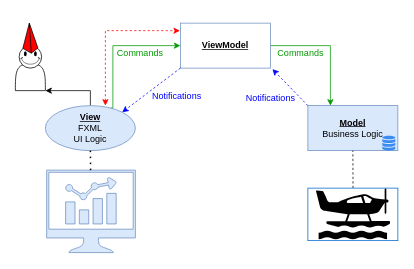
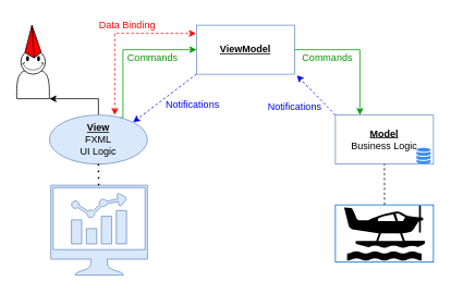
+ <mxCell id="14" value="&lt;font color=&quot;#ff0000&quot;&gt;Data Binding&lt;/font&gt;" style="text;html=1;align=center;verticalAlign=middle;resizable=0;points=[];autosize=1;strokeColor=none;fillColor=none;" vertex="1" parent="1"><mxGeometry x="115" y="20" width="80" height="20" as="geometry" /></mxCell>
- <mxCell id="7" value="&lt;u style=&quot;font-weight: bold&quot;&gt;Model&lt;/u&gt;&lt;br&gt;Business Logic" style="rounded=0;whiteSpace=wrap;html=1;fillColor=#dae8fc;strokeColor=#6c8ebf;" vertex="1" parent="1"><mxGeometry x="410" y="140" width="120" height="60" as="geometry" /></mxCell>
+ <mxCell id="7" value="&lt;u style=&quot;font-weight: bold&quot;&gt;Model&lt;/u&gt;&lt;br&gt;Business Logic" style="rounded=0;whiteSpace=wrap;html=1;fillColor=#ffffff;strokeColor=#6c8ebf;" vertex="1" parent="1"><mxGeometry x="410" y="140" width="120" height="60" as="geometry" /></mxCell>
